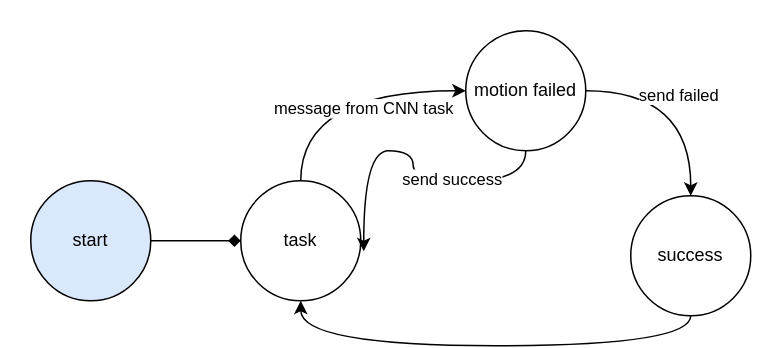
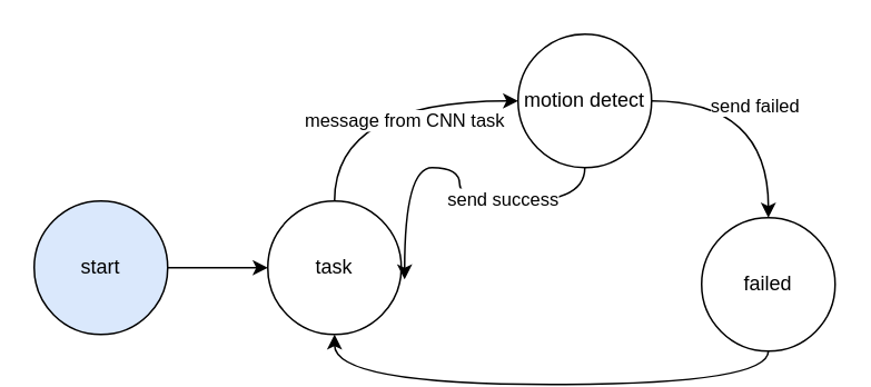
- <mxCell id="9" value="motion failed" style="ellipse;whiteSpace=wrap;html=1;aspect=fixed;" vertex="1" parent="1"><mxGeometry x="310" y="20" width="80" height="80" as="geometry" /></mxCell>
+ <mxCell id="9" value="motion detect" style="ellipse;whiteSpace=wrap;html=1;aspect=fixed;" vertex="1" parent="1"><mxGeometry x="310" y="20" width="80" height="80" as="geometry" /></mxCell>
- <mxCell id="2" style="edgeStyle=orthogonalEdgeStyle;rounded=0;orthogonalLoop=1;jettySize=auto;html=1;exitX=1;exitY=0.5;exitDx=0;exitDy=0;entryX=0;entryY=0.5;entryDx=0;entryDy=0;endArrow=diamond;" edge="1" parent="1" source="3" target="6"><mxGeometry relative="1" as="geometry" /></mxCell>
+ <mxCell id="2" style="edgeStyle=orthogonalEdgeStyle;rounded=0;orthogonalLoop=1;jettySize=auto;html=1;exitX=1;exitY=0.5;exitDx=0;exitDy=0;entryX=0;entryY=0.5;entryDx=0;entryDy=0;" edge="1" parent="1" source="3" target="6"><mxGeometry relative="1" as="geometry" /></mxCell>
- <mxCell id="11" value="success" style="ellipse;whiteSpace=wrap;html=1;aspect=fixed;" vertex="1" parent="1"><mxGeometry x="420" y="130" width="80" height="80" as="geometry" /></mxCell>
+ <mxCell id="11" value="failed" style="ellipse;whiteSpace=wrap;html=1;aspect=fixed;" vertex="1" parent="1"><mxGeometry x="420" y="130" width="80" height="80" as="geometry" /></mxCell>
